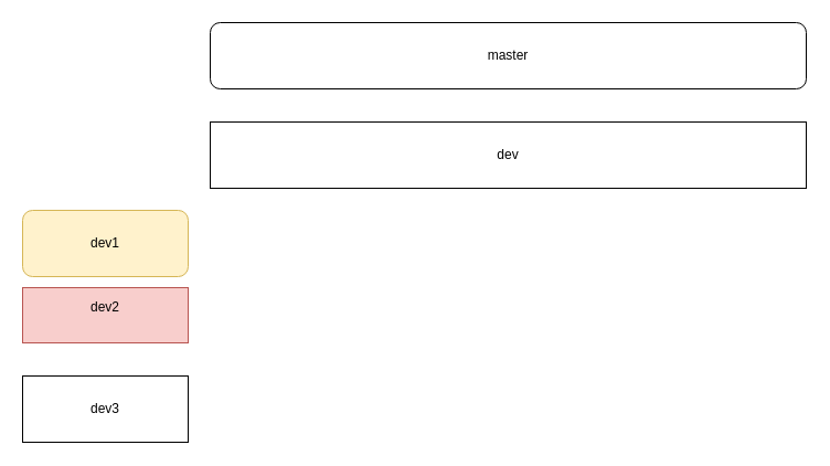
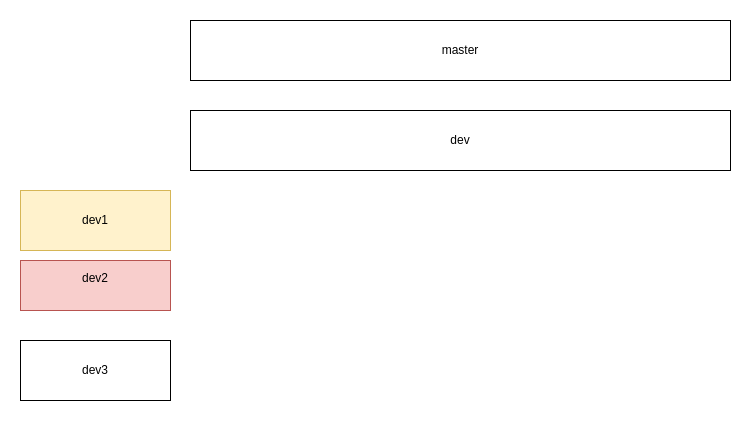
- <mxCell id="2" value="master" style="whiteSpace=wrap;html=1;rounded=1;" vertex="1" parent="1"><mxGeometry x="190" y="20" width="540" height="60" as="geometry" /></mxCell>
+ <mxCell id="2" value="master" style="rounded=0;whiteSpace=wrap;html=1;" vertex="1" parent="1"><mxGeometry x="190" y="20" width="540" height="60" as="geometry" /></mxCell>
- <mxCell id="4" value="dev1" style="whiteSpace=wrap;html=1;fillColor=#fff2cc;strokeColor=#d6b656;rounded=1;" vertex="1" parent="1"><mxGeometry x="20" y="190" width="150" height="60" as="geometry" /></mxCell>
+ <mxCell id="4" value="dev1" style="rounded=0;whiteSpace=wrap;html=1;fillColor=#fff2cc;strokeColor=#d6b656;" vertex="1" parent="1"><mxGeometry x="20" y="190" width="150" height="60" as="geometry" /></mxCell>
